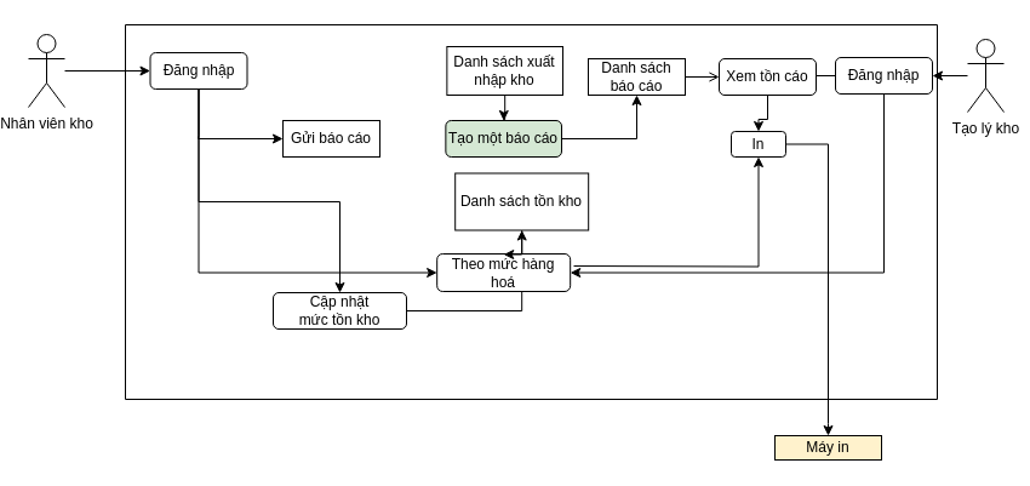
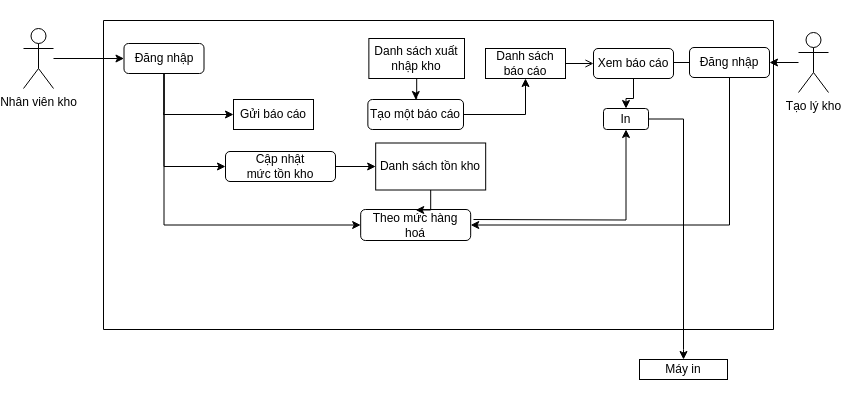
- <mxCell id="18" value="Xem tồn cáo" style="rounded=1;whiteSpace=wrap;html=1;" parent="5" vertex="1"><mxGeometry x="490" y="28" width="80" height="30" as="geometry" /></mxCell>
+ <mxCell id="18" value="Xem báo cáo" style="rounded=1;whiteSpace=wrap;html=1;" parent="5" vertex="1"><mxGeometry x="490" y="28" width="80" height="30" as="geometry" /></mxCell>
- <mxCell id="20" value="Tạo một báo cáo" style="rounded=1;whiteSpace=wrap;html=1;fillColor=#d5e8d4;" parent="5" vertex="1"><mxGeometry x="264.37" y="79" width="95.63" height="30" as="geometry" /></mxCell>
+ <mxCell id="20" value="Tạo một báo cáo" style="rounded=1;whiteSpace=wrap;html=1;" parent="5" vertex="1"><mxGeometry x="264.37" y="79" width="95.63" height="30" as="geometry" /></mxCell>
- <mxCell id="11" value="Cập nhật&lt;div&gt;mức tồn kho&lt;/div&gt;" style="rounded=1;whiteSpace=wrap;html=1;" parent="5" vertex="1"><mxGeometry x="122" y="221" width="110" height="30" as="geometry" /></mxCell>
+ <mxCell id="11" value="Cập nhật&lt;div&gt;mức tồn kho&lt;/div&gt;" style="rounded=1;whiteSpace=wrap;html=1;" parent="5" vertex="1"><mxGeometry x="122" y="131" width="110" height="30" as="geometry" /></mxCell>
- <mxCell id="30" value="Máy in" style="rounded=0;whiteSpace=wrap;html=1;fillColor=#fff2cc;" vertex="1" parent="1"><mxGeometry x="636" y="359" width="88" height="20" as="geometry" /></mxCell>
+ <mxCell id="30" value="Máy in" style="rounded=0;whiteSpace=wrap;html=1;" vertex="1" parent="1"><mxGeometry x="636" y="359" width="88" height="20" as="geometry" /></mxCell>
